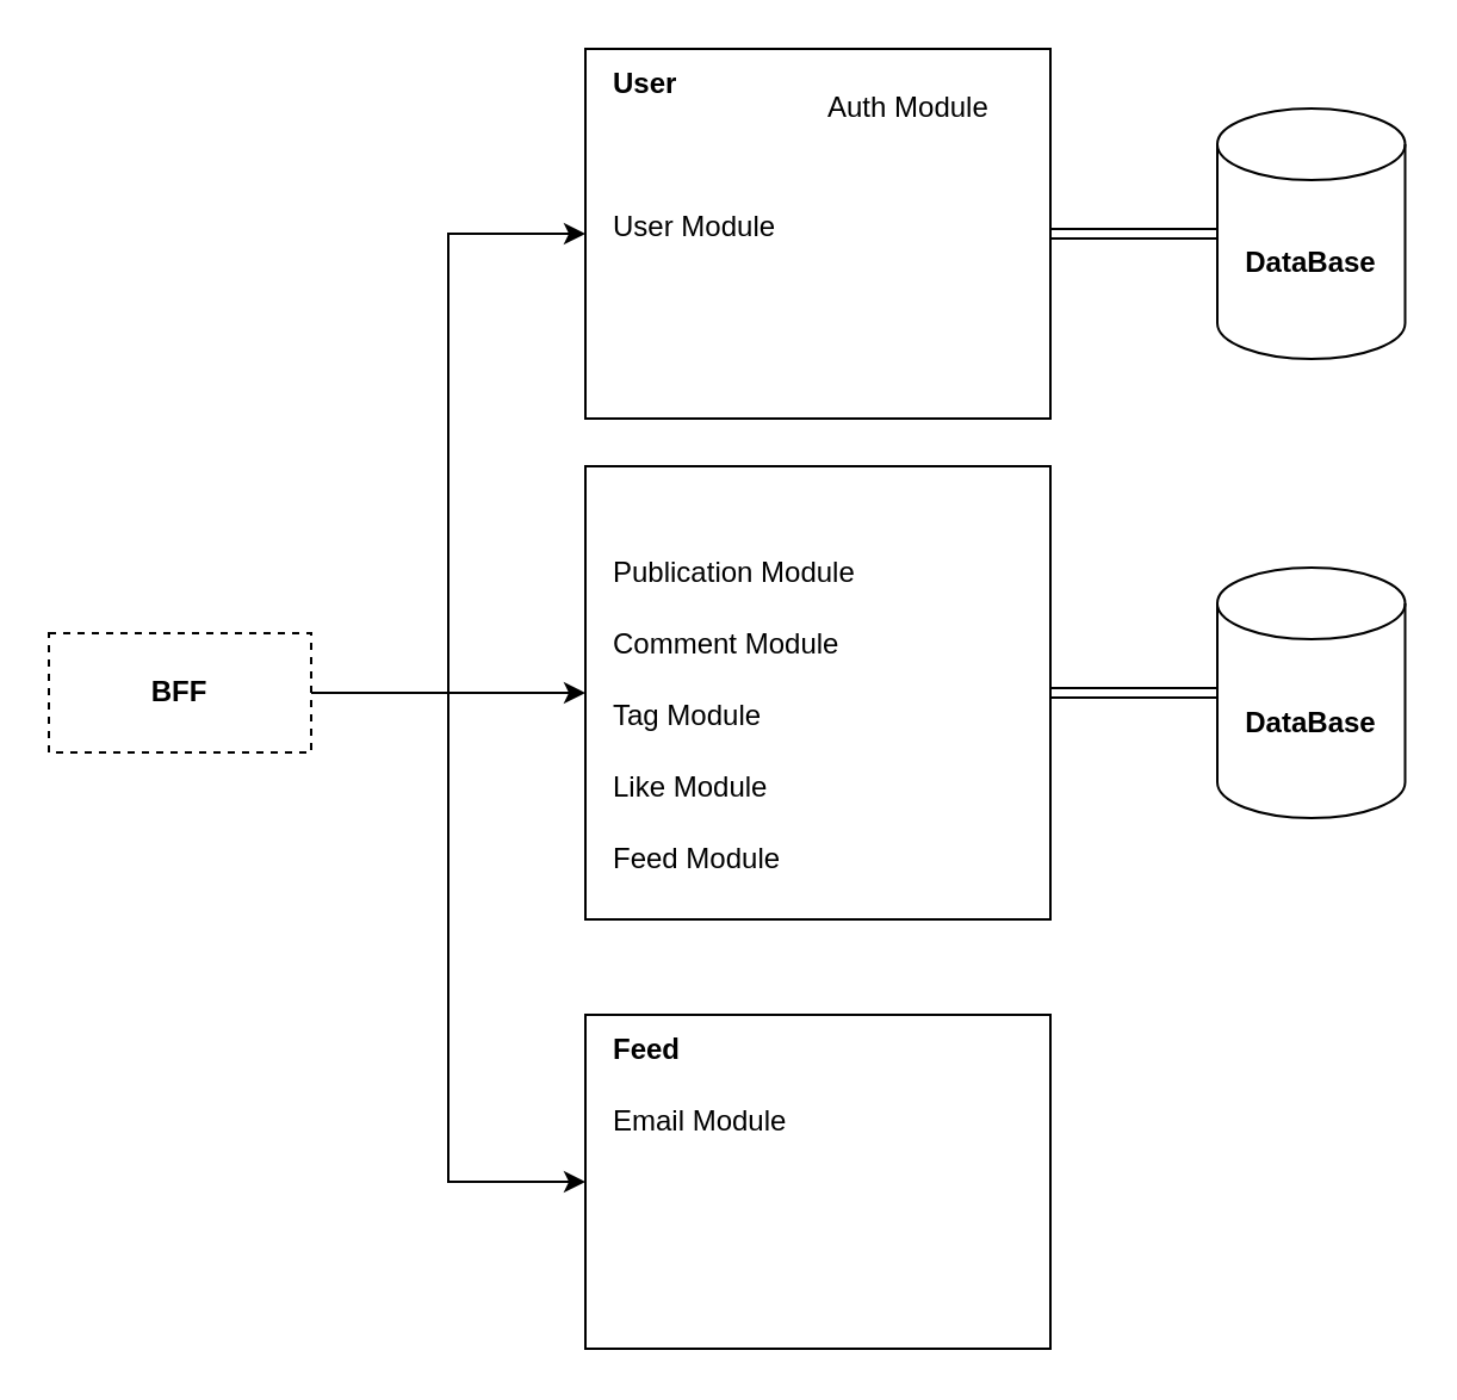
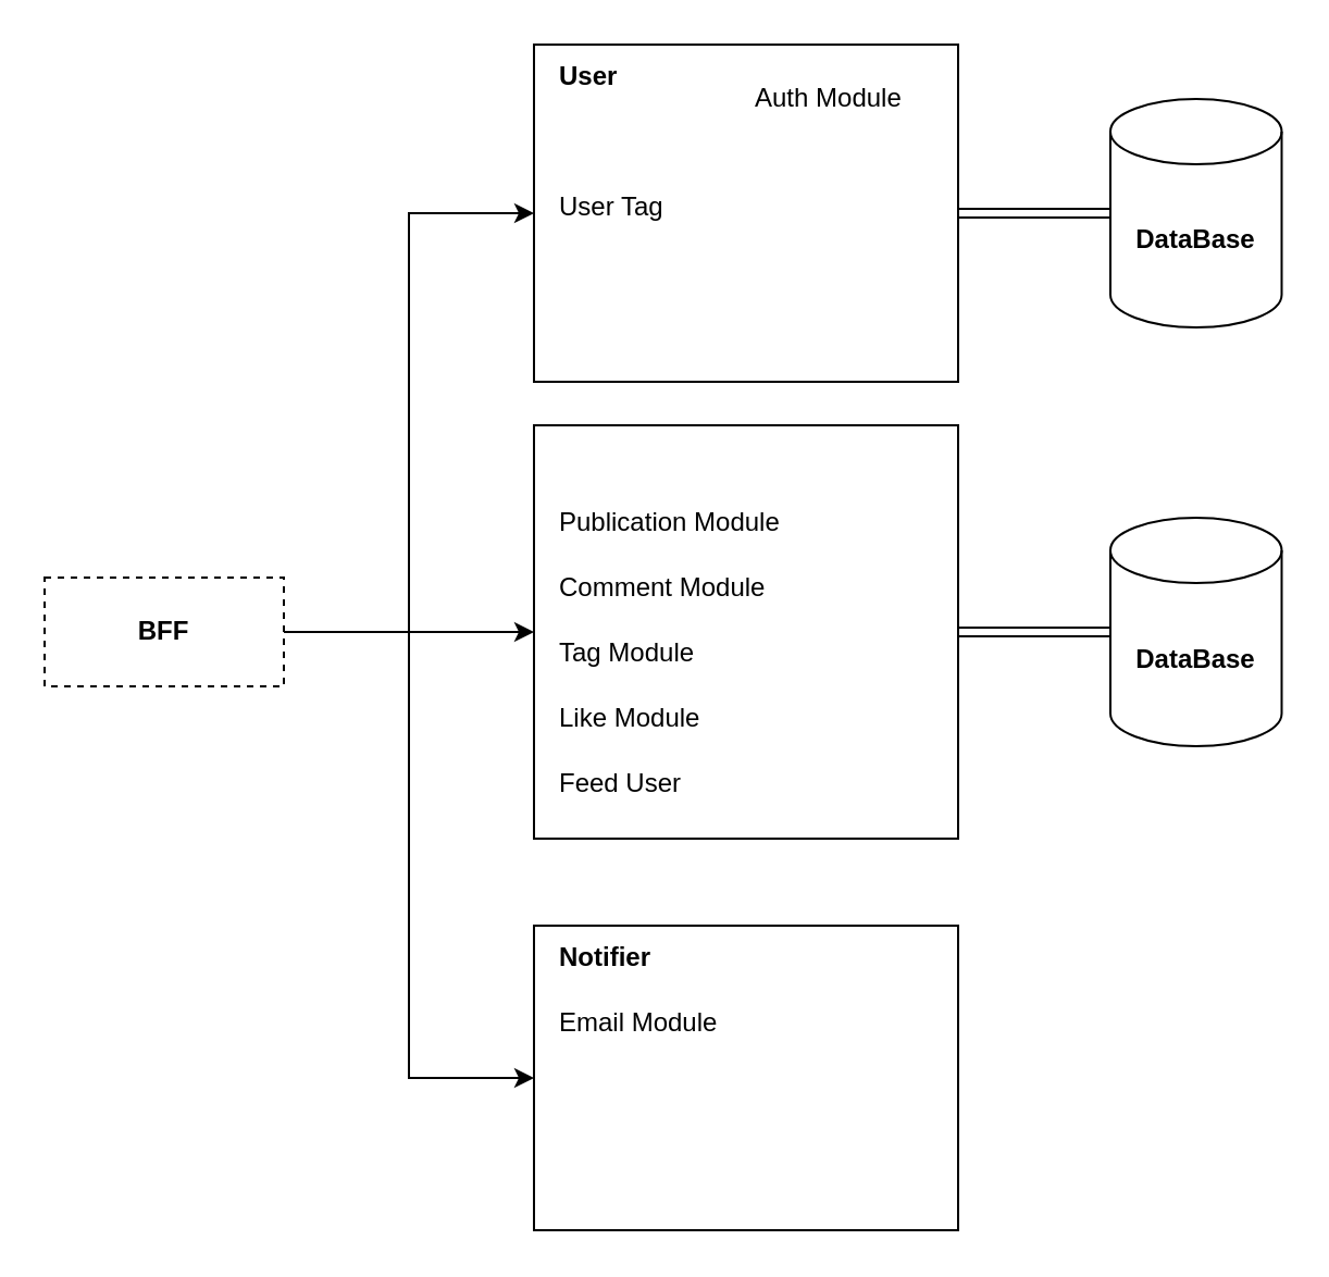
- <mxCell id="14" value="User Module" style="text;html=1;align=left;verticalAlign=middle;resizable=0;points=[];autosize=1;strokeColor=none;fillColor=none;" vertex="1" parent="1"><mxGeometry x="255" y="80" width="90" height="30" as="geometry" /></mxCell>
+ <mxCell id="14" value="User Tag" style="text;html=1;align=left;verticalAlign=middle;resizable=0;points=[];autosize=1;strokeColor=none;fillColor=none;" vertex="1" parent="1"><mxGeometry x="255" y="80" width="90" height="30" as="geometry" /></mxCell>
- <mxCell id="19" value="Feed Module" style="text;html=1;align=left;verticalAlign=middle;resizable=0;points=[];autosize=1;strokeColor=none;fillColor=none;" vertex="1" parent="1"><mxGeometry x="255" y="345" width="90" height="30" as="geometry" /></mxCell>
+ <mxCell id="19" value="Feed User" style="text;html=1;align=left;verticalAlign=middle;resizable=0;points=[];autosize=1;strokeColor=none;fillColor=none;" vertex="1" parent="1"><mxGeometry x="255" y="345" width="90" height="30" as="geometry" /></mxCell>
- <mxCell id="20" value="Feed" style="text;html=1;align=left;verticalAlign=middle;resizable=0;points=[];autosize=1;strokeColor=none;fillColor=none;fontStyle=1" vertex="1" parent="1"><mxGeometry x="255" y="425" width="70" height="30" as="geometry" /></mxCell>
+ <mxCell id="20" value="Notifier" style="text;html=1;align=left;verticalAlign=middle;resizable=0;points=[];autosize=1;strokeColor=none;fillColor=none;fontStyle=1" vertex="1" parent="1"><mxGeometry x="255" y="425" width="70" height="30" as="geometry" /></mxCell>
